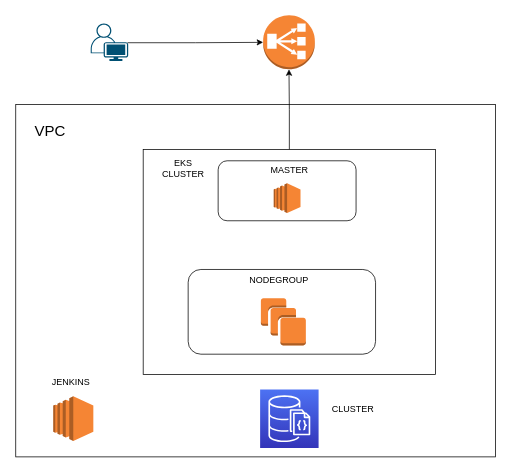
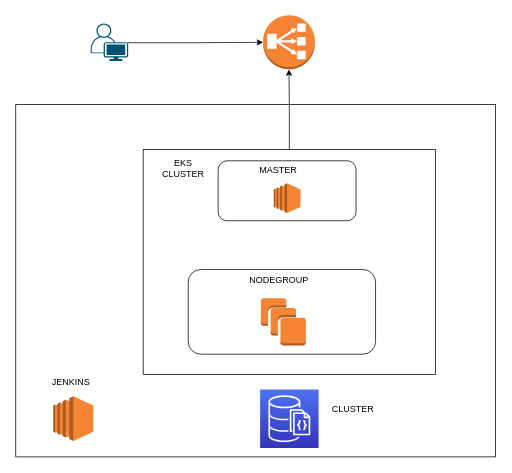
- <mxCell id="9" value="&lt;font style=&quot;font-size: 20px;&quot;&gt;VPC&lt;/font&gt;" style="text;html=1;strokeColor=none;fillColor=none;align=center;verticalAlign=middle;whiteSpace=wrap;rounded=0;" vertex="1" parent="1"><mxGeometry x="35.5" y="159" width="60" height="30" as="geometry" /></mxCell>
- <mxCell id="14" value="&lt;span style=&quot;&quot;&gt;MASTER&lt;/span&gt;" style="text;html=1;strokeColor=none;fillColor=none;align=center;verticalAlign=middle;whiteSpace=wrap;rounded=0;" vertex="1" parent="1"><mxGeometry x="364.13" y="217" width="42.87" height="20" as="geometry" /></mxCell>
+ <mxCell id="14" value="&lt;span style=&quot;&quot;&gt;MASTER&lt;/span&gt;" style="text;html=1;strokeColor=none;fillColor=none;align=center;verticalAlign=middle;whiteSpace=wrap;rounded=0;" vertex="1" parent="1"><mxGeometry x="349.13" y="217" width="42.87" height="20" as="geometry" /></mxCell>
